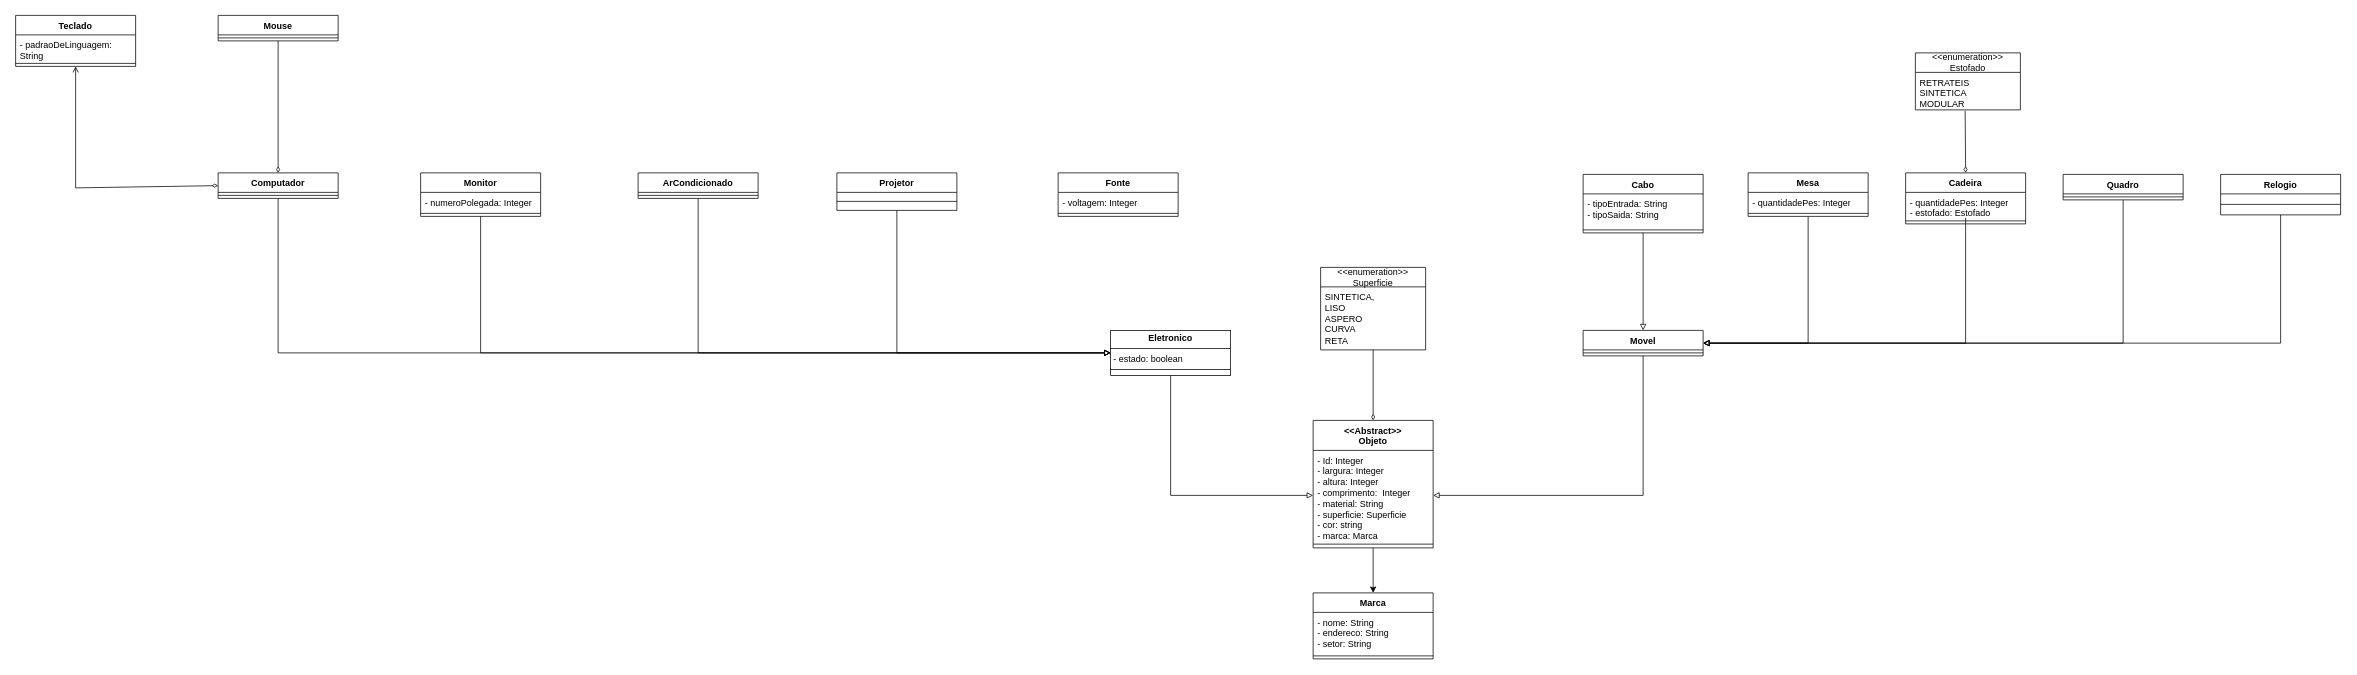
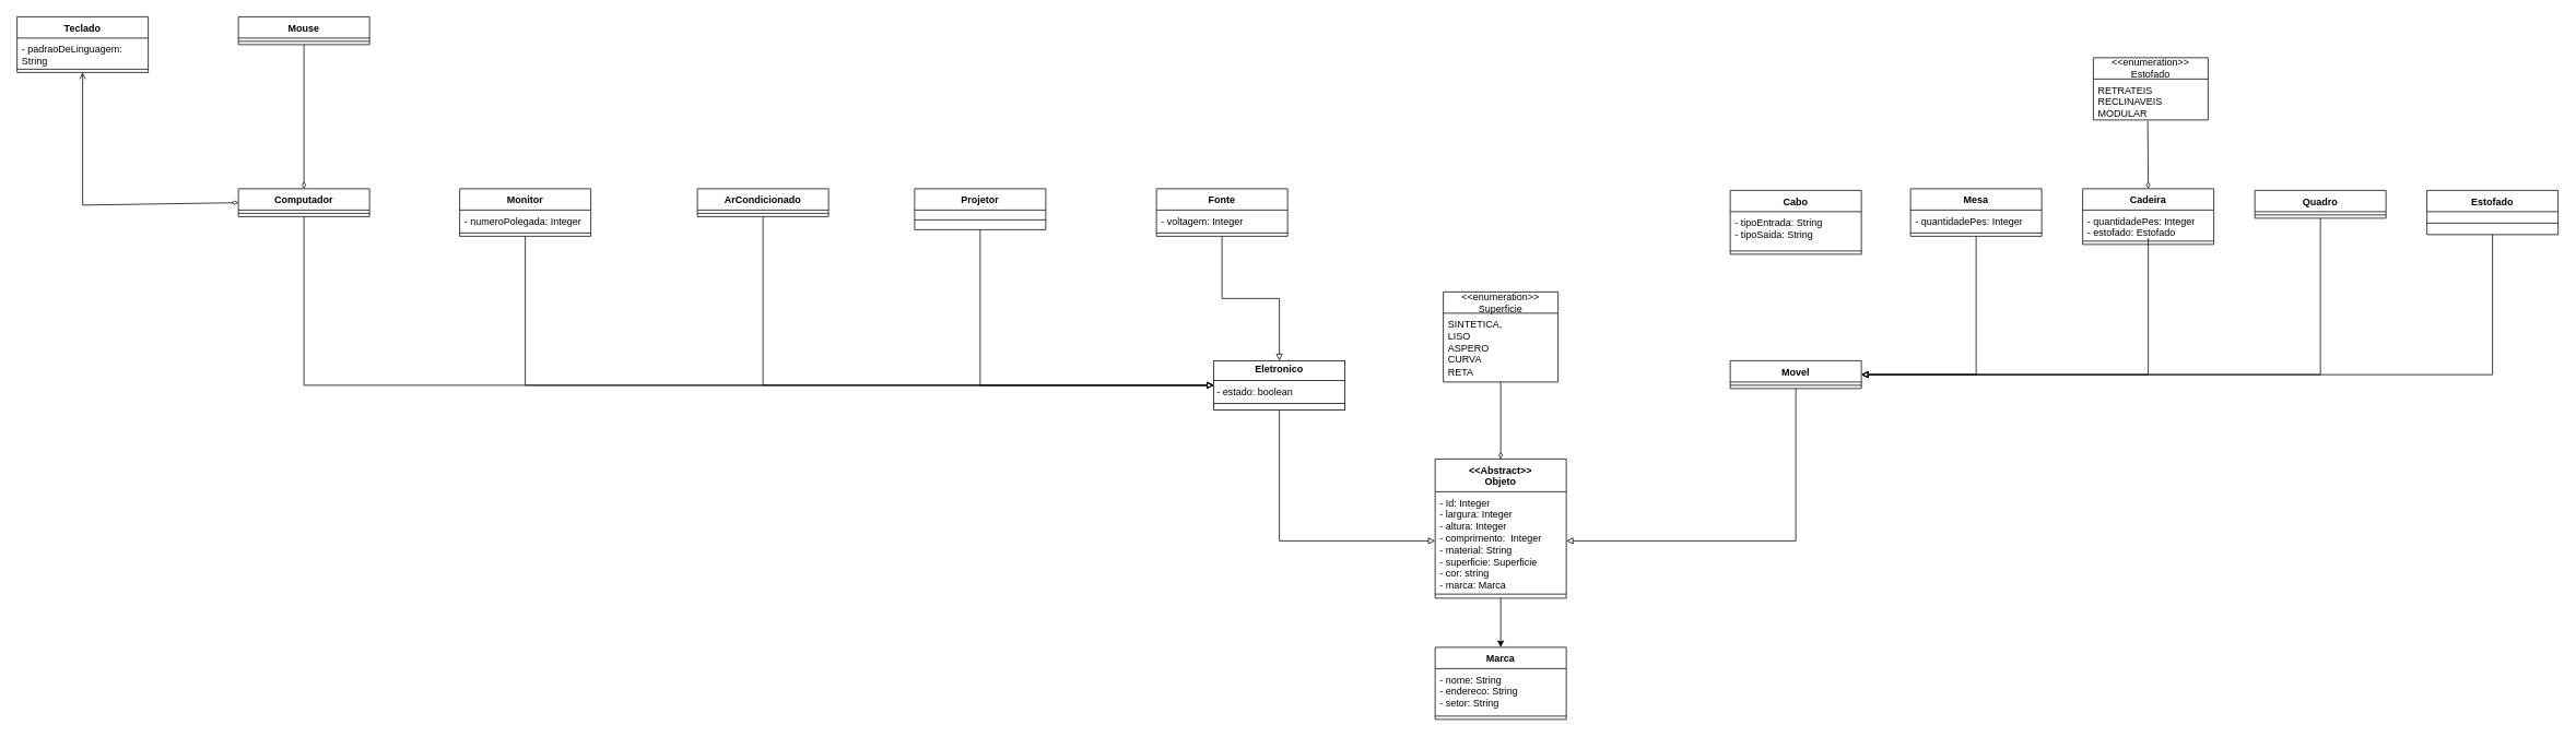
- <mxCell id="55" value="&lt;div&gt;RETRATEIS&lt;/div&gt;&lt;div&gt;SINTETICA&lt;/div&gt;&lt;div&gt;MODULAR&lt;/div&gt;" style="text;strokeColor=none;fillColor=none;align=left;verticalAlign=top;spacingLeft=4;spacingRight=4;overflow=hidden;rotatable=0;points=[[0,0.5],[1,0.5]];portConstraint=eastwest;whiteSpace=wrap;html=1;" parent="54" vertex="1"><mxGeometry y="26" width="140" height="50" as="geometry" /></mxCell>
+ <mxCell id="55" value="&lt;div&gt;RETRATEIS&lt;/div&gt;&lt;div&gt;RECLINAVEIS&lt;/div&gt;&lt;div&gt;MODULAR&lt;/div&gt;" style="text;strokeColor=none;fillColor=none;align=left;verticalAlign=top;spacingLeft=4;spacingRight=4;overflow=hidden;rotatable=0;points=[[0,0.5],[1,0.5]];portConstraint=eastwest;whiteSpace=wrap;html=1;" parent="54" vertex="1"><mxGeometry y="26" width="140" height="50" as="geometry" /></mxCell>
- <mxCell id="23" value="Relogio" style="swimlane;fontStyle=1;align=center;verticalAlign=top;childLayout=stackLayout;horizontal=1;startSize=26;horizontalStack=0;resizeParent=1;resizeParentMax=0;resizeLast=0;collapsible=1;marginBottom=0;whiteSpace=wrap;html=1;" parent="1" vertex="1"><mxGeometry x="2960" y="232" width="160" height="54" as="geometry" /></mxCell>
+ <mxCell id="23" value="Estofado" style="swimlane;fontStyle=1;align=center;verticalAlign=top;childLayout=stackLayout;horizontal=1;startSize=26;horizontalStack=0;resizeParent=1;resizeParentMax=0;resizeLast=0;collapsible=1;marginBottom=0;whiteSpace=wrap;html=1;" parent="1" vertex="1"><mxGeometry x="2960" y="232" width="160" height="54" as="geometry" /></mxCell>
+ <mxCell id="27" style="edgeStyle=orthogonalEdgeStyle;rounded=0;orthogonalLoop=1;jettySize=auto;html=1;exitX=0.5;exitY=1;exitDx=0;exitDy=0;endArrow=block;endFill=0;" parent="1" source="28" target="46" edge="1"><mxGeometry relative="1" as="geometry" /></mxCell>
- <mxCell id="31" style="edgeStyle=orthogonalEdgeStyle;rounded=0;orthogonalLoop=1;jettySize=auto;html=1;endArrow=block;endFill=0;" parent="1" source="32" target="48" edge="1"><mxGeometry relative="1" as="geometry" /></mxCell>
